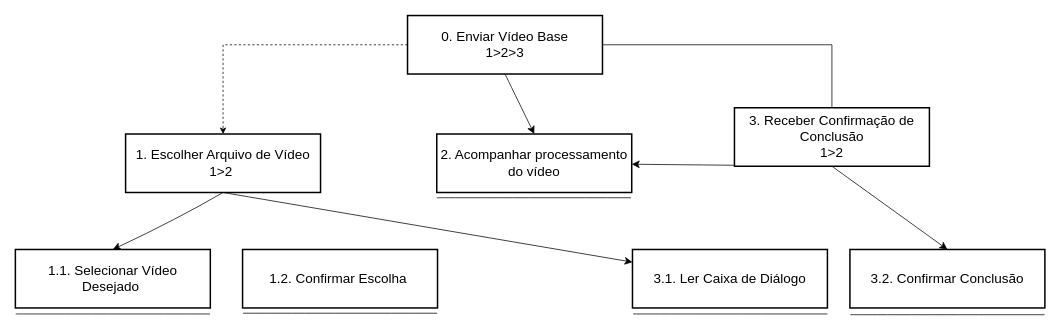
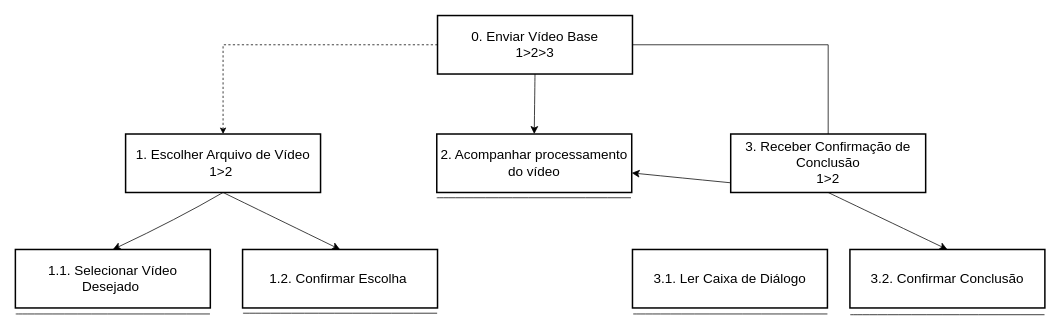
- <mxCell id="5" value="0. Enviar Vídeo Base&#10;1&gt;2&gt;3" style="whiteSpace=wrap;strokeWidth=2;fontSize=18;" parent="1" vertex="1"><mxGeometry x="543" y="20" width="260" height="78" as="geometry" /></mxCell>
+ <mxCell id="5" value="0. Enviar Vídeo Base&#10;1&gt;2&gt;3" style="whiteSpace=wrap;strokeWidth=2;fontSize=18;" parent="1" vertex="1"><mxGeometry x="583" y="20" width="260" height="78" as="geometry" /></mxCell>
- <mxCell id="16" value="3. Receber Confirmação de Conclusão&#10;1&gt;2" style="whiteSpace=wrap;strokeWidth=2;fontSize=18;" vertex="1" parent="1"><mxGeometry x="979" y="143" width="260" height="78" as="geometry" /></mxCell>
+ <mxCell id="16" value="3. Receber Confirmação de Conclusão&#10;1&gt;2" style="whiteSpace=wrap;strokeWidth=2;fontSize=18;" vertex="1" parent="1"><mxGeometry x="974" y="178" width="260" height="78" as="geometry" /></mxCell>
- <mxCell id="9" style="edgeStyle=none;curved=1;rounded=0;orthogonalLoop=1;jettySize=auto;html=1;exitX=0.5;exitY=1;exitDx=0;exitDy=0;fontSize=12;startSize=8;endSize=8;" parent="1" source="10" target="17" edge="1"><mxGeometry relative="1" as="geometry" /></mxCell>
+ <mxCell id="9" style="edgeStyle=none;curved=1;rounded=0;orthogonalLoop=1;jettySize=auto;html=1;exitX=0.5;exitY=1;exitDx=0;exitDy=0;entryX=0.5;entryY=0;entryDx=0;entryDy=0;fontSize=12;startSize=8;endSize=8;" parent="1" source="10" target="7" edge="1"><mxGeometry relative="1" as="geometry" /></mxCell>
